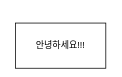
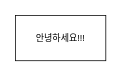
- <mxCell id="2" value="안녕하세요!!!" style="rounded=0;whiteSpace=wrap;html=1;" vertex="1" parent="1"><mxGeometry x="20" y="30" width="120" height="60" as="geometry" /></mxCell>
+ <mxCell id="2" value="안녕하세요!!!" style="rounded=0;whiteSpace=wrap;html=1;" vertex="1" parent="1"><mxGeometry x="20" y="20" width="120" height="60" as="geometry" /></mxCell>
